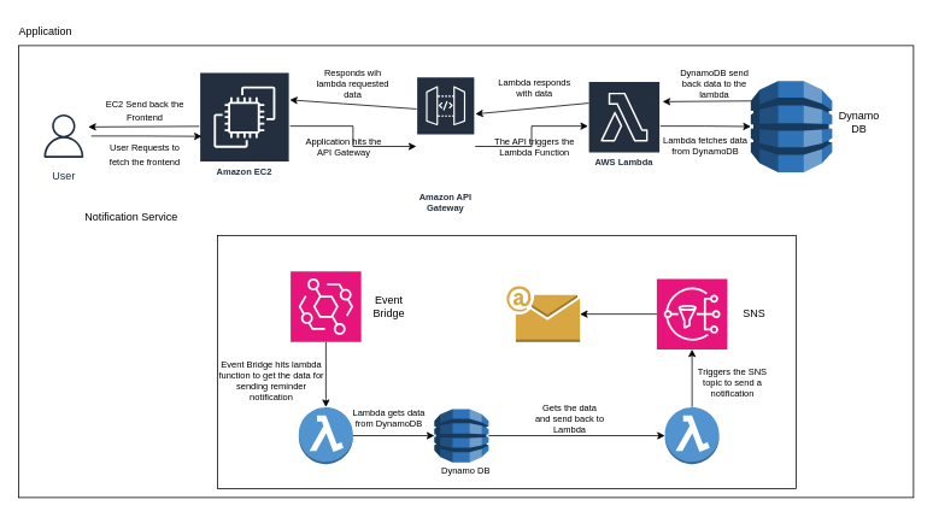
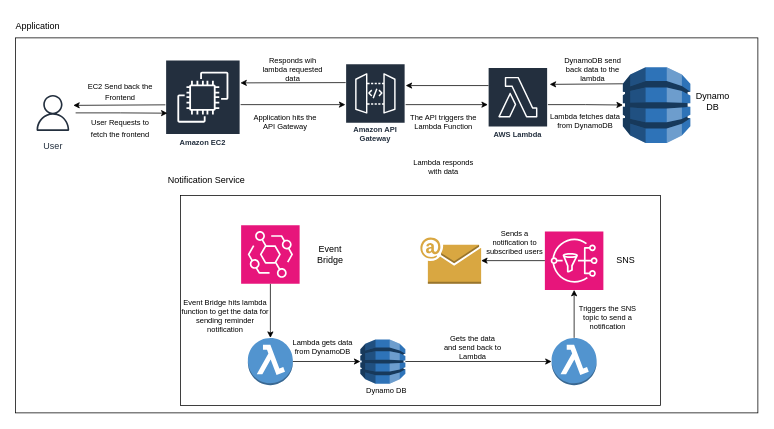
- <mxCell id="36" value="Lambda responds with data" style="text;html=1;align=center;verticalAlign=middle;whiteSpace=wrap;rounded=0;fontSize=10;" vertex="1" parent="1"><mxGeometry x="541" y="79" width="100" height="35.5" as="geometry" /></mxCell>
+ <mxCell id="36" value="Lambda responds with data" style="text;html=1;align=center;verticalAlign=middle;whiteSpace=wrap;rounded=0;fontSize=10;" vertex="1" parent="1"><mxGeometry x="541" y="204" width="100" height="35.5" as="geometry" /></mxCell>
- <mxCell id="10" value="Amazon API Gateway" style="sketch=0;outlineConnect=0;fontColor=#232F3E;gradientColor=none;strokeColor=#ffffff;fillColor=#232F3E;dashed=0;verticalLabelPosition=middle;verticalAlign=bottom;align=center;html=1;whiteSpace=wrap;fontSize=10;fontStyle=1;spacing=3;shape=mxgraph.aws4.productIcon;prIcon=mxgraph.aws4.api_gateway;" parent="1" vertex="1"><mxGeometry x="460" y="84" width="65" height="155" as="geometry" /></mxCell>
+ <mxCell id="10" value="Amazon API Gateway" style="sketch=0;outlineConnect=0;fontColor=#232F3E;gradientColor=none;strokeColor=#ffffff;fillColor=#232F3E;dashed=0;verticalLabelPosition=middle;verticalAlign=bottom;align=center;html=1;whiteSpace=wrap;fontSize=10;fontStyle=1;spacing=3;shape=mxgraph.aws4.productIcon;prIcon=mxgraph.aws4.api_gateway;" parent="1" vertex="1"><mxGeometry x="460" y="84" width="80" height="110" as="geometry" /></mxCell>
- <mxCell id="24" value="Notification Service" style="text;html=1;align=center;verticalAlign=middle;whiteSpace=wrap;rounded=0;" parent="1" vertex="1"><mxGeometry x="90" y="230" width="110" height="20" as="geometry" /></mxCell>
+ <mxCell id="24" value="Notification Service" style="text;html=1;align=center;verticalAlign=middle;whiteSpace=wrap;rounded=0;" parent="1" vertex="1"><mxGeometry x="220" y="230" width="110" height="20" as="geometry" /></mxCell>
+ <mxCell id="46" value="Sends a notification to subscribed users" style="text;html=1;align=center;verticalAlign=middle;whiteSpace=wrap;rounded=0;fontSize=10;" vertex="1" parent="1"><mxGeometry x="646" y="305.25" width="80" height="35.5" as="geometry" /></mxCell>
- <mxCell id="26" value="Event Bridge" style="text;html=1;align=center;verticalAlign=middle;whiteSpace=wrap;rounded=0;" parent="1" vertex="1"><mxGeometry x="400" y="323.75" width="60" height="30" as="geometry" /></mxCell>
+ <mxCell id="26" value="Event Bridge" style="text;html=1;align=center;verticalAlign=middle;whiteSpace=wrap;rounded=0;" parent="1" vertex="1"><mxGeometry x="410" y="323.75" width="60" height="30" as="geometry" /></mxCell>
